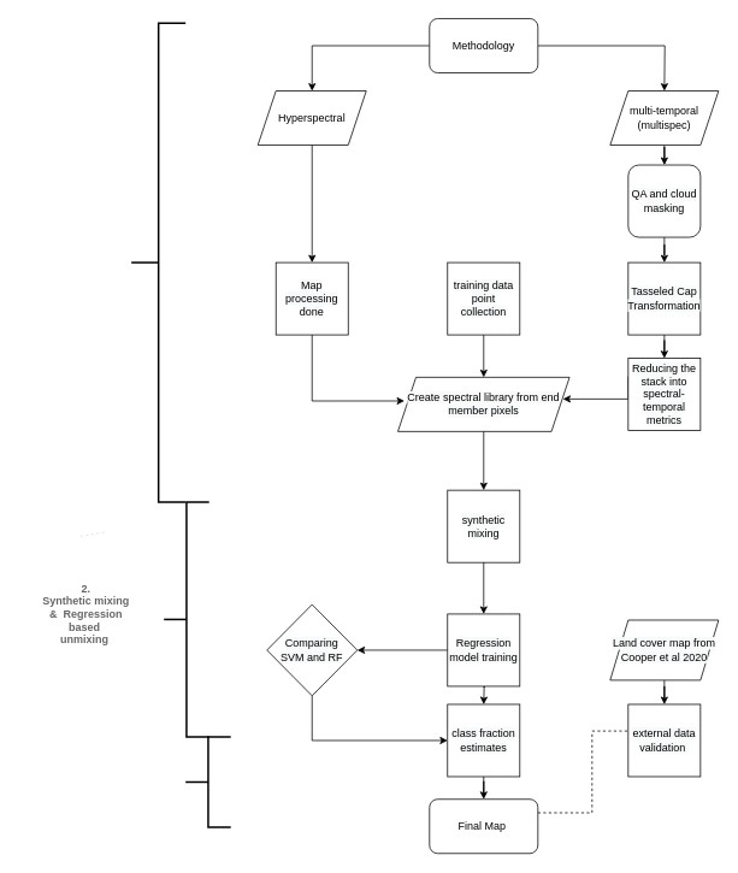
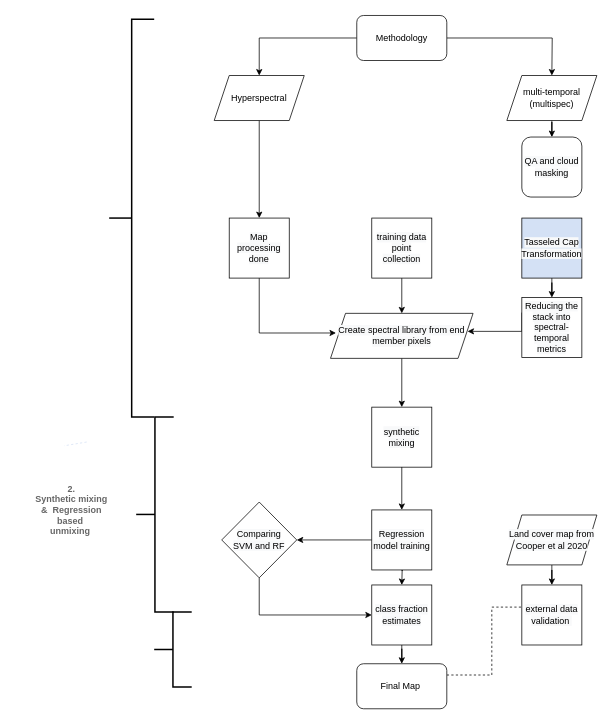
- <mxCell id="16" style="edgeStyle=orthogonalEdgeStyle;rounded=0;orthogonalLoop=1;jettySize=auto;html=1;entryX=0.5;entryY=0;entryDx=0;entryDy=0;" edge="1" parent="1" source="17" target="19"><mxGeometry relative="1" as="geometry" /></mxCell>
- <mxCell id="19" value="&lt;span style=&quot;color: rgb(0 , 0 , 0) ; font-family: &amp;#34;helvetica&amp;#34; ; font-size: 12px ; font-style: normal ; font-weight: normal ; letter-spacing: normal ; text-align: center ; text-indent: 0px ; text-transform: none ; word-spacing: 0px ; background-color: rgb(248 , 249 , 250) ; text-decoration: none ; display: inline ; float: none&quot;&gt;Tasseled Cap Transformation&lt;/span&gt;" style="whiteSpace=wrap;html=1;aspect=fixed;" parent="1" vertex="1"><mxGeometry x="695" y="290" width="80" height="80" as="geometry" /></mxCell>
+ <mxCell id="19" value="&lt;span style=&quot;color: rgb(0 , 0 , 0) ; font-family: &amp;#34;helvetica&amp;#34; ; font-size: 12px ; font-style: normal ; font-weight: normal ; letter-spacing: normal ; text-align: center ; text-indent: 0px ; text-transform: none ; word-spacing: 0px ; background-color: rgb(248 , 249 , 250) ; text-decoration: none ; display: inline ; float: none&quot;&gt;Tasseled Cap Transformation&lt;/span&gt;" style="whiteSpace=wrap;html=1;aspect=fixed;fillColor=#d4e1f5;" parent="1" vertex="1"><mxGeometry x="695" y="290" width="80" height="80" as="geometry" /></mxCell>
